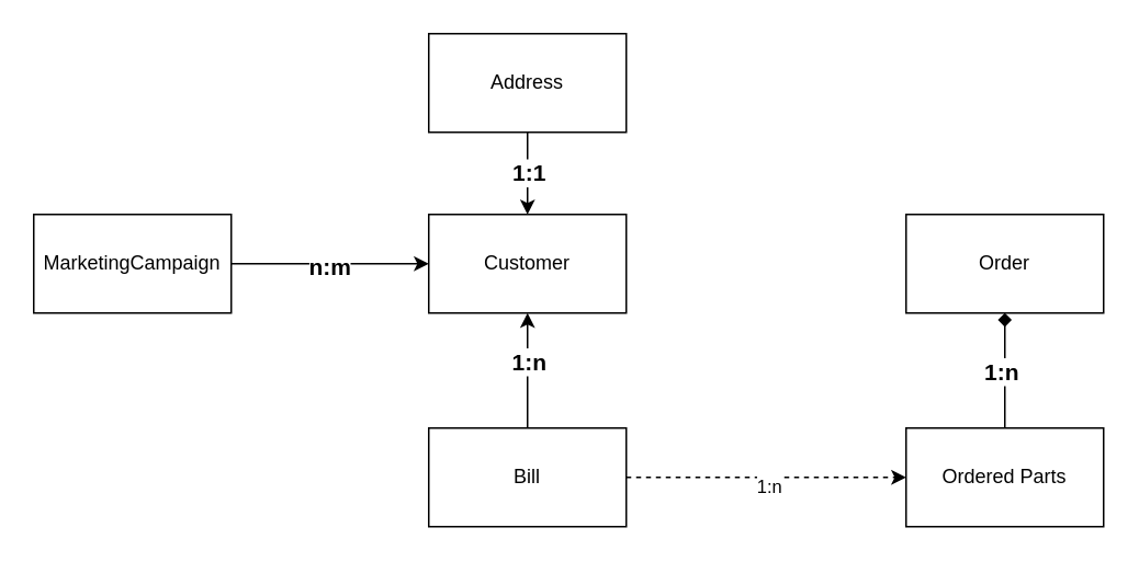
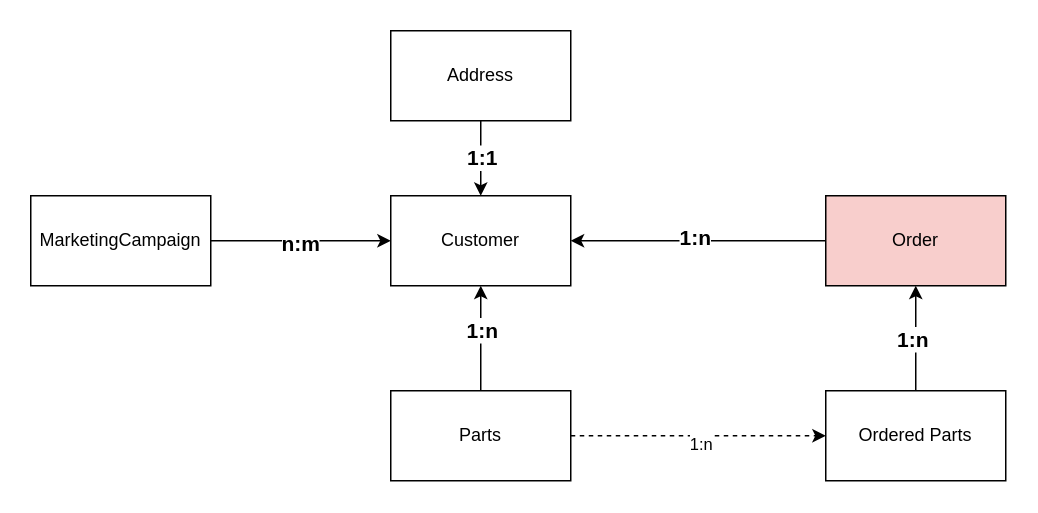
+ <mxCell id="6" style="edgeStyle=orthogonalEdgeStyle;rounded=0;orthogonalLoop=1;jettySize=auto;html=1;" parent="1" source="8" target="2" edge="1"><mxGeometry relative="1" as="geometry" /></mxCell>
+ <mxCell id="7" value="1:n" style="edgeLabel;html=1;align=center;verticalAlign=middle;resizable=0;points=[];fontSize=14;fontStyle=1" parent="6" vertex="1" connectable="0"><mxGeometry x="0.035" y="-3" relative="1" as="geometry"><mxPoint as="offset" /></mxGeometry></mxCell>
- <mxCell id="8" value="Order" style="rounded=0;whiteSpace=wrap;html=1;" parent="1" vertex="1"><mxGeometry x="550" y="130" width="120" height="60" as="geometry" /></mxCell>
+ <mxCell id="8" value="Order" style="rounded=0;whiteSpace=wrap;html=1;fillColor=#f8cecc;" parent="1" vertex="1"><mxGeometry x="550" y="130" width="120" height="60" as="geometry" /></mxCell>
- <mxCell id="9" style="edgeStyle=orthogonalEdgeStyle;rounded=0;orthogonalLoop=1;jettySize=auto;html=1;entryX=0.5;entryY=1;entryDx=0;entryDy=0;endArrow=diamond;" parent="1" source="11" target="8" edge="1"><mxGeometry relative="1" as="geometry" /></mxCell>
+ <mxCell id="9" style="edgeStyle=orthogonalEdgeStyle;rounded=0;orthogonalLoop=1;jettySize=auto;html=1;entryX=0.5;entryY=1;entryDx=0;entryDy=0;" parent="1" source="11" target="8" edge="1"><mxGeometry relative="1" as="geometry" /></mxCell>
- <mxCell id="16" value="Bill" style="rounded=0;whiteSpace=wrap;html=1;" parent="1" vertex="1"><mxGeometry x="260" y="260" width="120" height="60" as="geometry" /></mxCell>
+ <mxCell id="16" value="Parts" style="rounded=0;whiteSpace=wrap;html=1;" parent="1" vertex="1"><mxGeometry x="260" y="260" width="120" height="60" as="geometry" /></mxCell>
